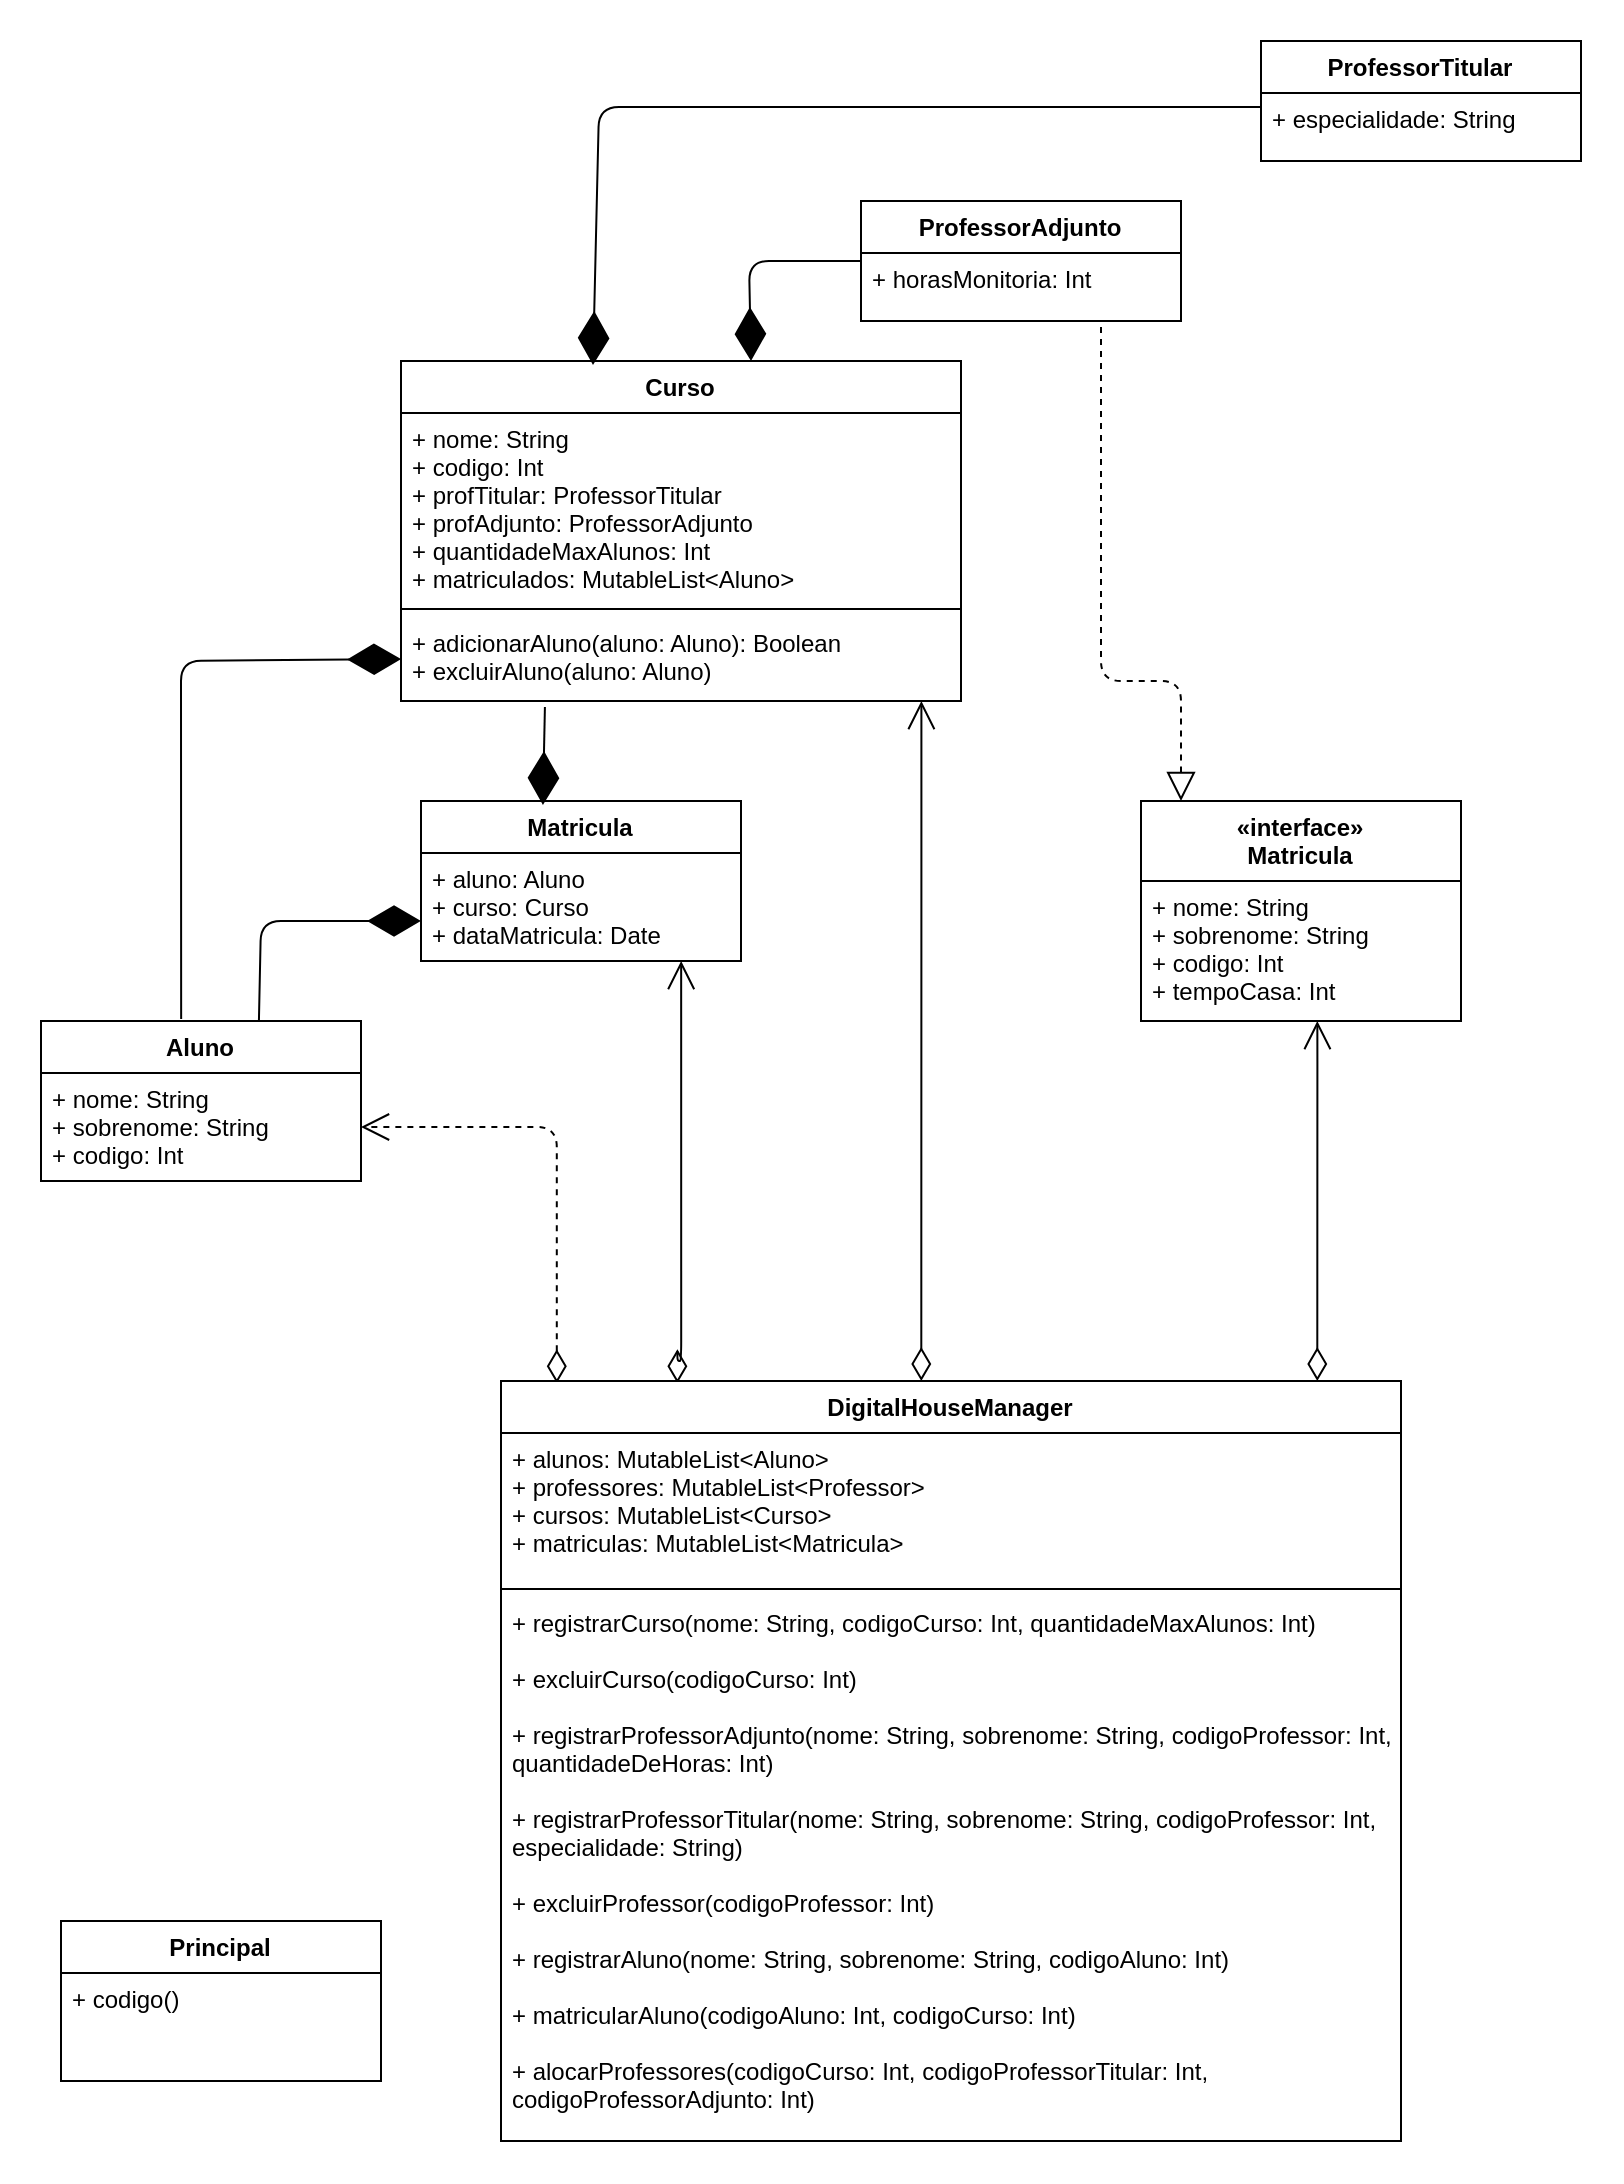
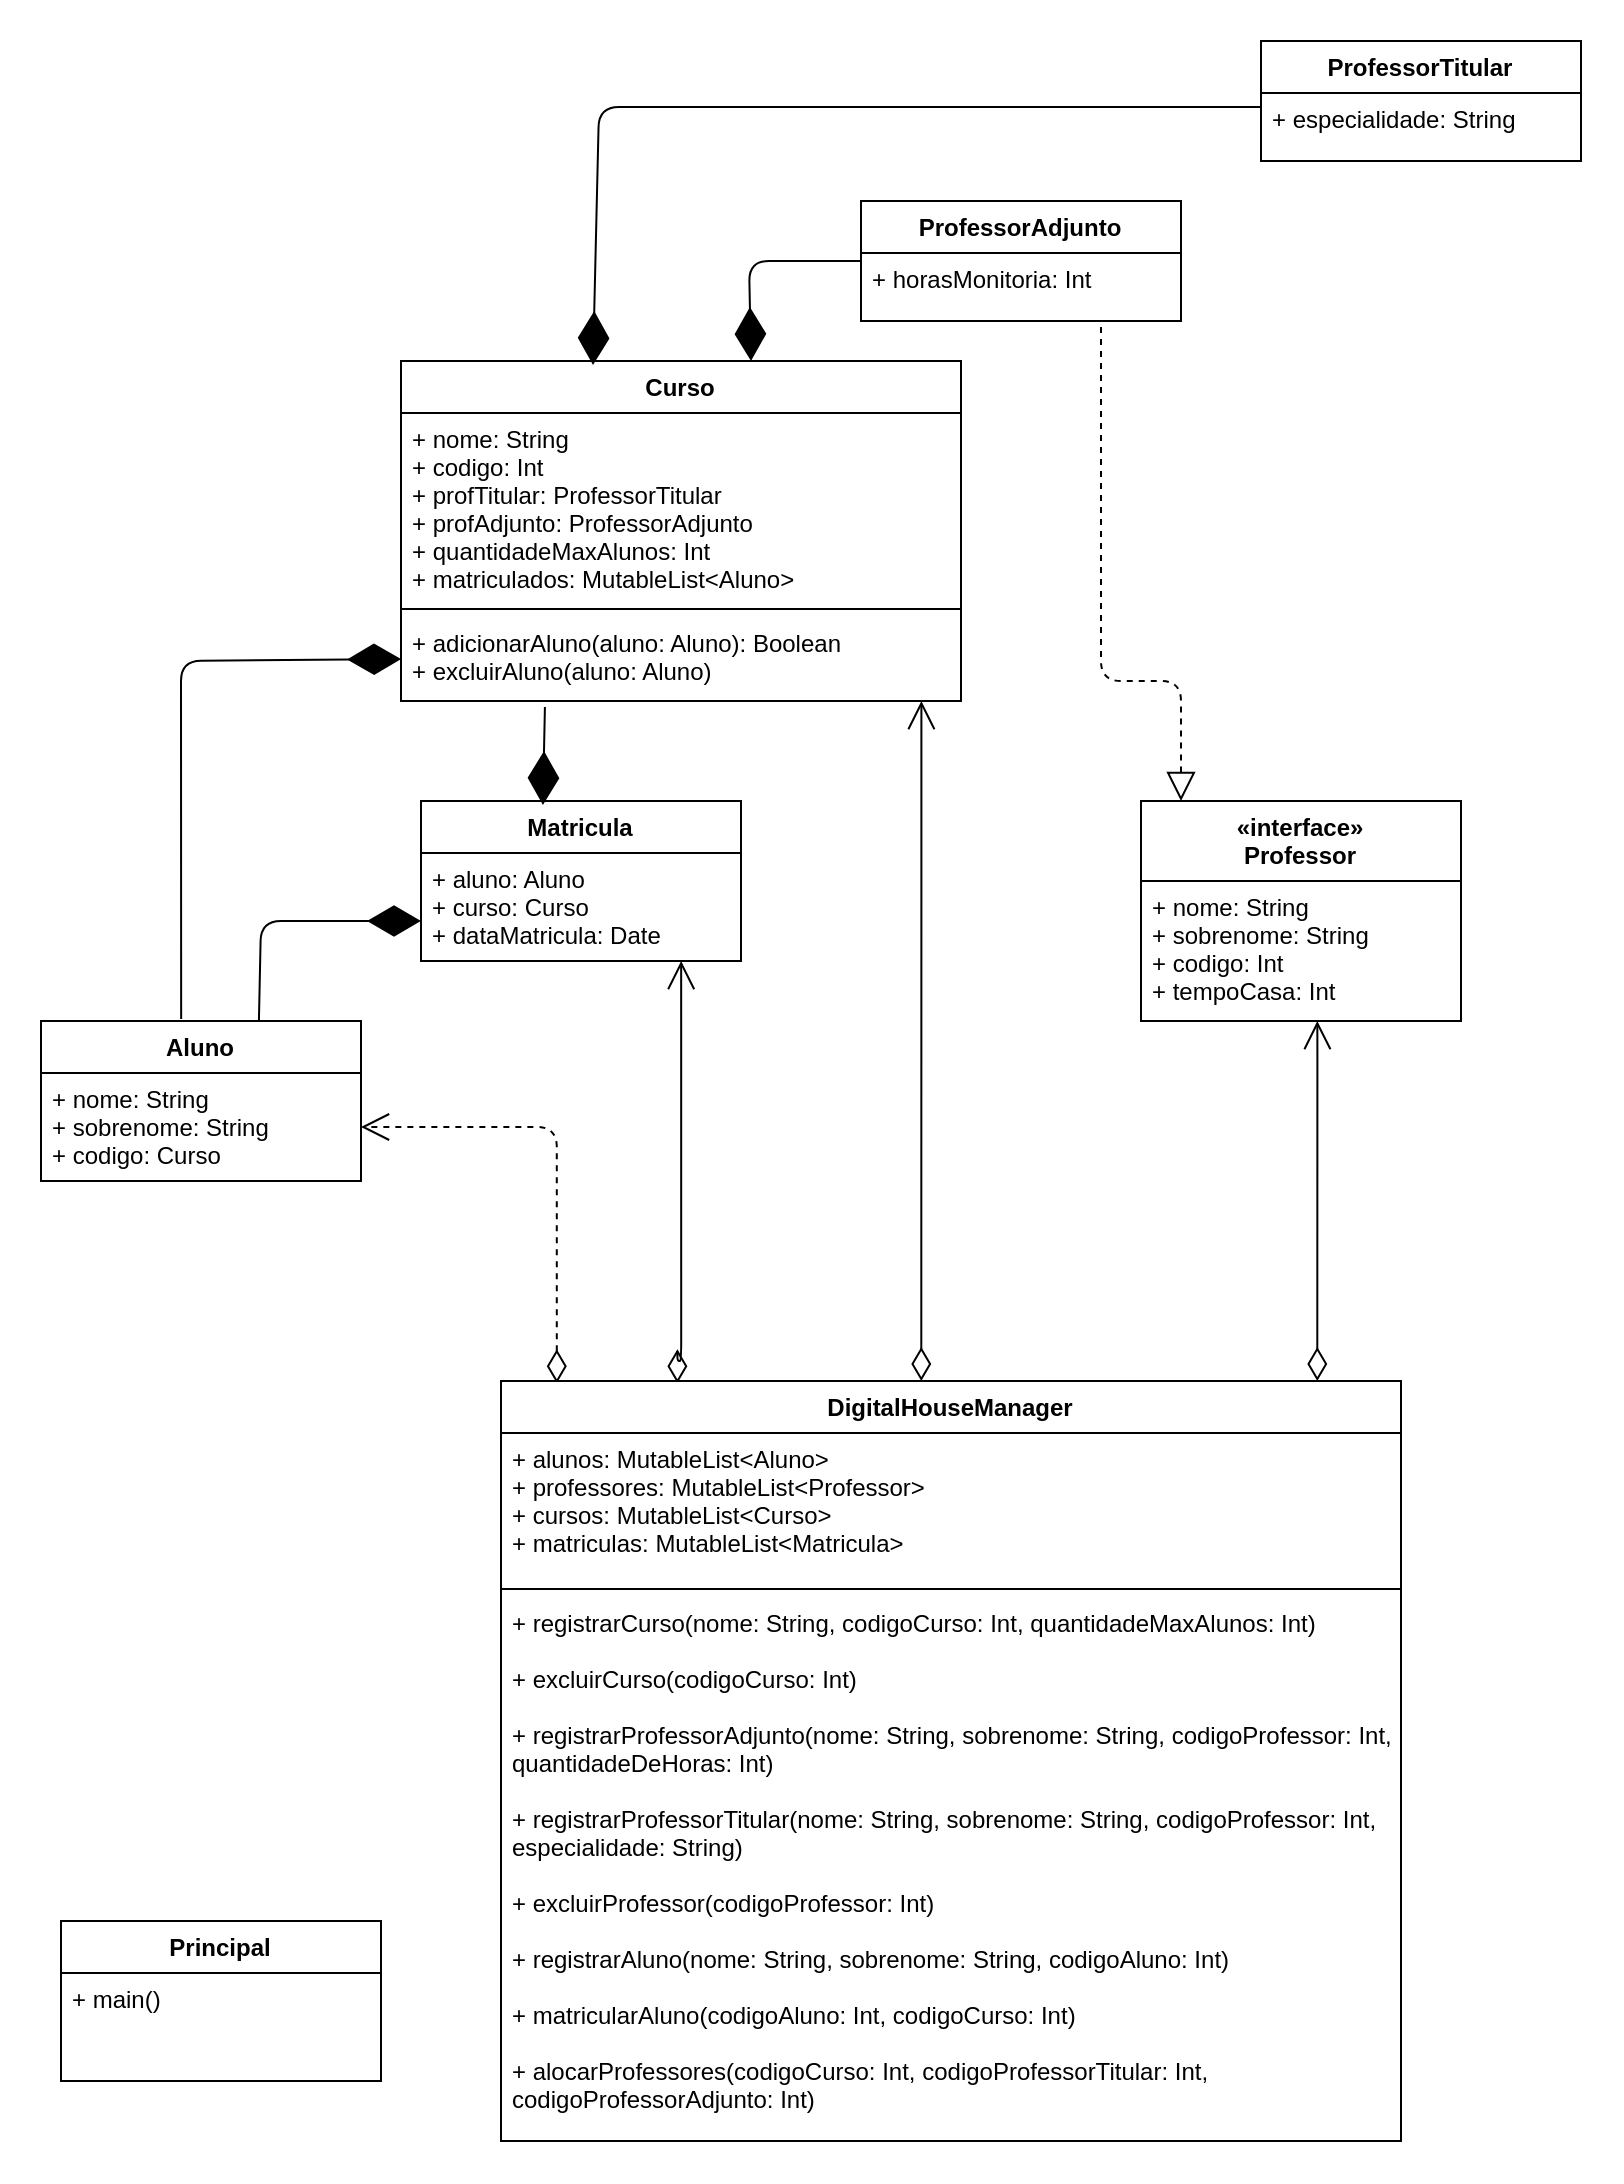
- <mxCell id="19" value="«interface»&#10;Matricula" style="swimlane;fontStyle=1;align=center;verticalAlign=top;childLayout=stackLayout;horizontal=1;startSize=40;horizontalStack=0;resizeParent=1;resizeParentMax=0;resizeLast=0;collapsible=1;marginBottom=0;" vertex="1" parent="1"><mxGeometry x="570" y="400" width="160" height="110" as="geometry" /></mxCell>
+ <mxCell id="19" value="«interface»&#10;Professor" style="swimlane;fontStyle=1;align=center;verticalAlign=top;childLayout=stackLayout;horizontal=1;startSize=40;horizontalStack=0;resizeParent=1;resizeParentMax=0;resizeLast=0;collapsible=1;marginBottom=0;" vertex="1" parent="1"><mxGeometry x="570" y="400" width="160" height="110" as="geometry" /></mxCell>
- <mxCell id="26" value="+ nome: String&#10;+ sobrenome: String&#10;+ codigo: Int" style="text;strokeColor=none;fillColor=none;align=left;verticalAlign=top;spacingLeft=4;spacingRight=4;overflow=hidden;rotatable=0;points=[[0,0.5],[1,0.5]];portConstraint=eastwest;" vertex="1" parent="25"><mxGeometry y="26" width="160" height="54" as="geometry" /></mxCell>
+ <mxCell id="26" value="+ nome: String&#10;+ sobrenome: String&#10;+ codigo: Curso" style="text;strokeColor=none;fillColor=none;align=left;verticalAlign=top;spacingLeft=4;spacingRight=4;overflow=hidden;rotatable=0;points=[[0,0.5],[1,0.5]];portConstraint=eastwest;" vertex="1" parent="25"><mxGeometry y="26" width="160" height="54" as="geometry" /></mxCell>
- <mxCell id="24" value="+ codigo()" style="text;strokeColor=none;fillColor=none;align=left;verticalAlign=top;spacingLeft=4;spacingRight=4;overflow=hidden;rotatable=0;points=[[0,0.5],[1,0.5]];portConstraint=eastwest;" vertex="1" parent="23"><mxGeometry y="26" width="160" height="54" as="geometry" /></mxCell>
+ <mxCell id="24" value="+ main()" style="text;strokeColor=none;fillColor=none;align=left;verticalAlign=top;spacingLeft=4;spacingRight=4;overflow=hidden;rotatable=0;points=[[0,0.5],[1,0.5]];portConstraint=eastwest;" vertex="1" parent="23"><mxGeometry y="26" width="160" height="54" as="geometry" /></mxCell>
